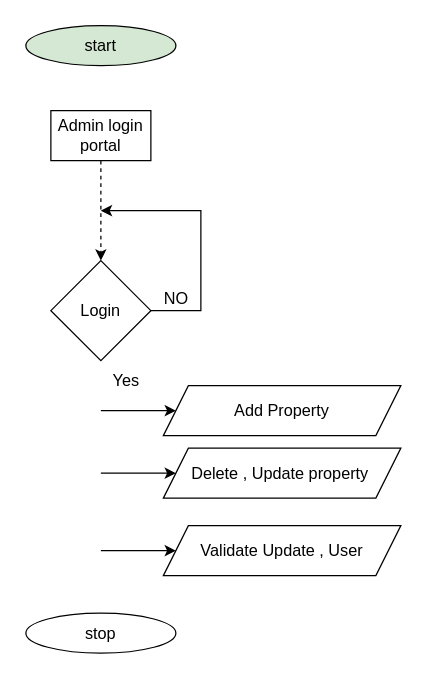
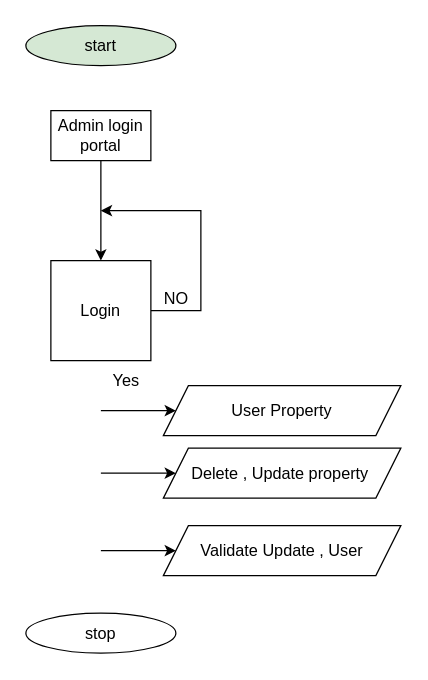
- <mxCell id="2" value="" style="edgeStyle=none;rounded=0;html=1;fontSize=13;labelBackgroundColor=none;dashed=1;" edge="1" parent="1" source="3" target="5"><mxGeometry relative="1" as="geometry" /></mxCell>
+ <mxCell id="2" value="" style="edgeStyle=none;rounded=0;html=1;fontSize=13;labelBackgroundColor=none;" edge="1" parent="1" source="3" target="5"><mxGeometry relative="1" as="geometry" /></mxCell>
- <mxCell id="5" value="Login" style="rhombus;whiteSpace=wrap;html=1;rounded=0;fontSize=13;labelBackgroundColor=none;" vertex="1" parent="1"><mxGeometry x="40" y="208" width="80" height="80" as="geometry" /></mxCell>
+ <mxCell id="5" value="Login" style="whiteSpace=wrap;html=1;fontSize=13;labelBackgroundColor=none;rounded=0;" vertex="1" parent="1"><mxGeometry x="40" y="208" width="80" height="80" as="geometry" /></mxCell>
- <mxCell id="7" value="Add Property" style="shape=parallelogram;perimeter=parallelogramPerimeter;whiteSpace=wrap;html=1;fixedSize=1;fontSize=13;labelBackgroundColor=none;" vertex="1" parent="1"><mxGeometry x="130" y="308" width="190" height="40" as="geometry" /></mxCell>
+ <mxCell id="7" value="User Property" style="shape=parallelogram;perimeter=parallelogramPerimeter;whiteSpace=wrap;html=1;fixedSize=1;fontSize=13;labelBackgroundColor=none;" vertex="1" parent="1"><mxGeometry x="130" y="308" width="190" height="40" as="geometry" /></mxCell>
